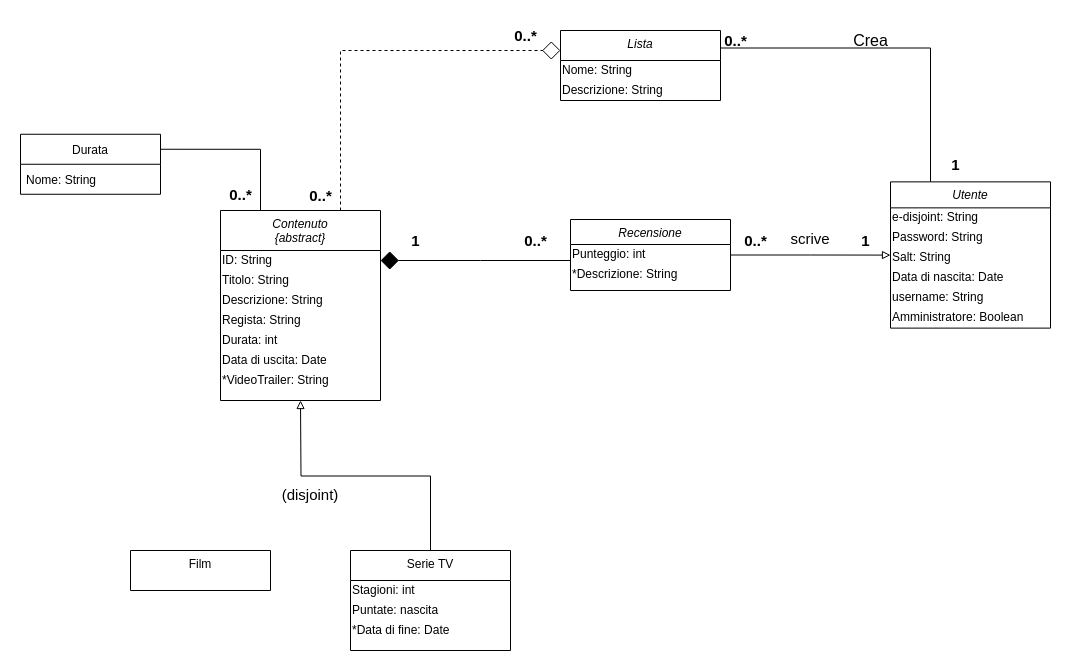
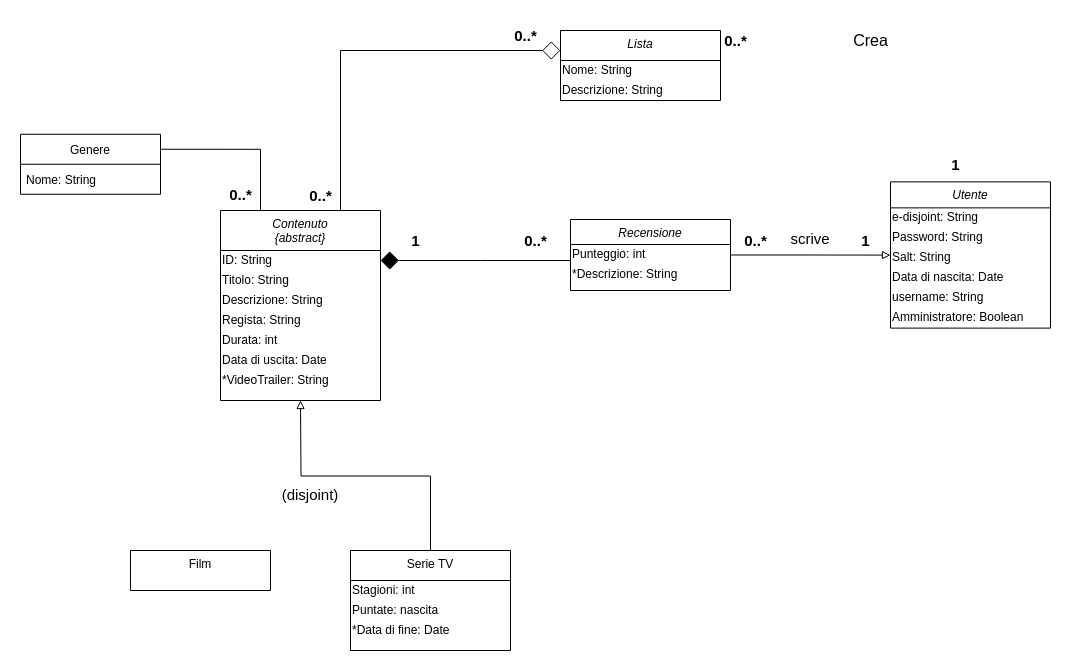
- <mxCell id="2" style="edgeStyle=orthogonalEdgeStyle;rounded=0;orthogonalLoop=1;jettySize=auto;html=1;exitX=1;exitY=0.25;exitDx=0;exitDy=0;entryX=0.25;entryY=0;entryDx=0;entryDy=0;fontSize=15;startArrow=none;startFill=0;endArrow=none;endFill=0;endSize=16;" parent="1" source="3" target="21" edge="1"><mxGeometry relative="1" as="geometry"><mxPoint x="810" y="242" as="targetPoint" /></mxGeometry></mxCell>
- <mxCell id="11" style="edgeStyle=orthogonalEdgeStyle;rounded=0;orthogonalLoop=1;jettySize=auto;html=1;exitX=0.75;exitY=0;exitDx=0;exitDy=0;fontSize=15;startArrow=none;startFill=0;endArrow=diamond;endFill=0;endSize=16;dashed=1;" parent="1" source="12" target="3" edge="1"><mxGeometry relative="1" as="geometry"><mxPoint x="520" y="100" as="targetPoint" /><Array as="points"><mxPoint x="340" y="50" /></Array></mxGeometry></mxCell>
+ <mxCell id="11" style="edgeStyle=orthogonalEdgeStyle;rounded=0;orthogonalLoop=1;jettySize=auto;html=1;exitX=0.75;exitY=0;exitDx=0;exitDy=0;fontSize=15;startArrow=none;startFill=0;endArrow=diamond;endFill=0;endSize=16;" parent="1" source="12" target="3" edge="1"><mxGeometry relative="1" as="geometry"><mxPoint x="520" y="100" as="targetPoint" /><Array as="points"><mxPoint x="340" y="50" /></Array></mxGeometry></mxCell>
- <mxCell id="45" value="Durata" style="swimlane;fontStyle=0;childLayout=stackLayout;horizontal=1;startSize=30;horizontalStack=0;resizeParent=1;resizeParentMax=0;resizeLast=0;collapsible=1;marginBottom=0;" vertex="1" parent="1"><mxGeometry x="20" y="133.75" width="140" height="60" as="geometry" /></mxCell>
+ <mxCell id="45" value="Genere" style="swimlane;fontStyle=0;childLayout=stackLayout;horizontal=1;startSize=30;horizontalStack=0;resizeParent=1;resizeParentMax=0;resizeLast=0;collapsible=1;marginBottom=0;" vertex="1" parent="1"><mxGeometry x="20" y="133.75" width="140" height="60" as="geometry" /></mxCell>
